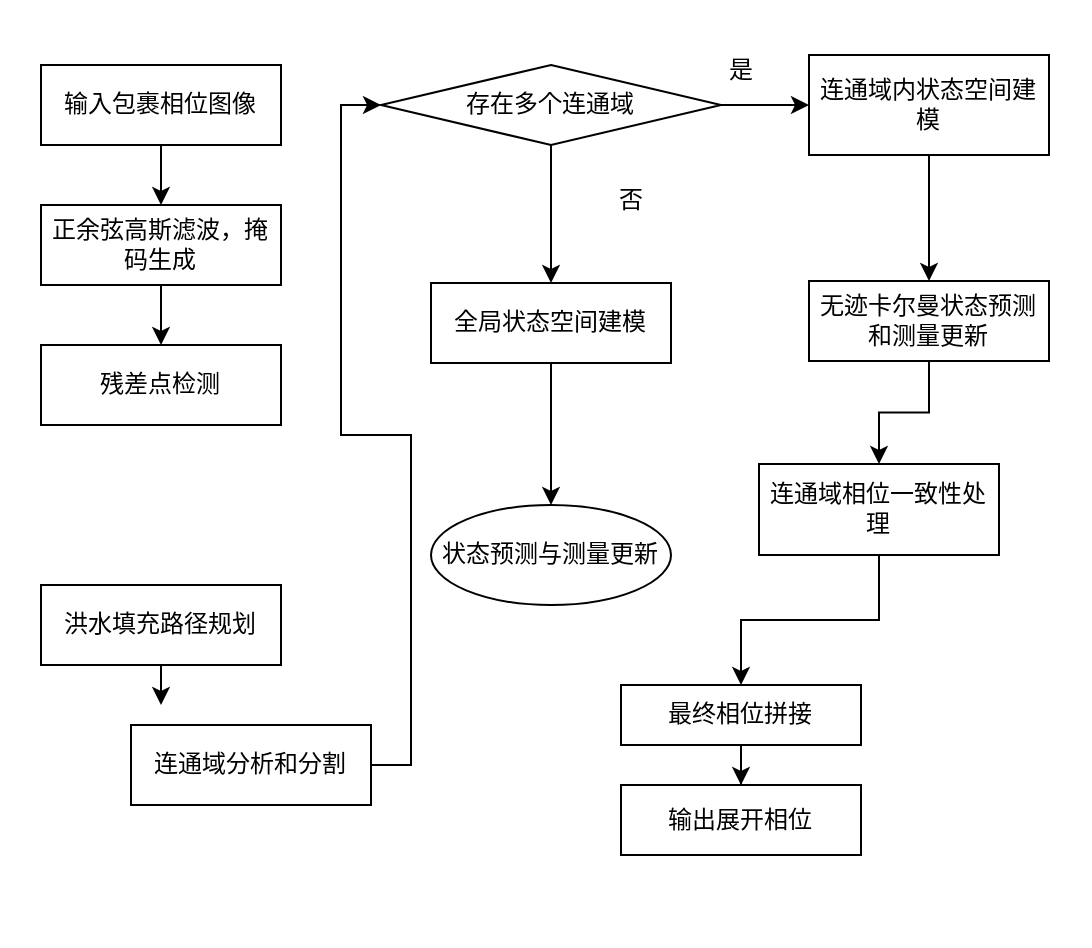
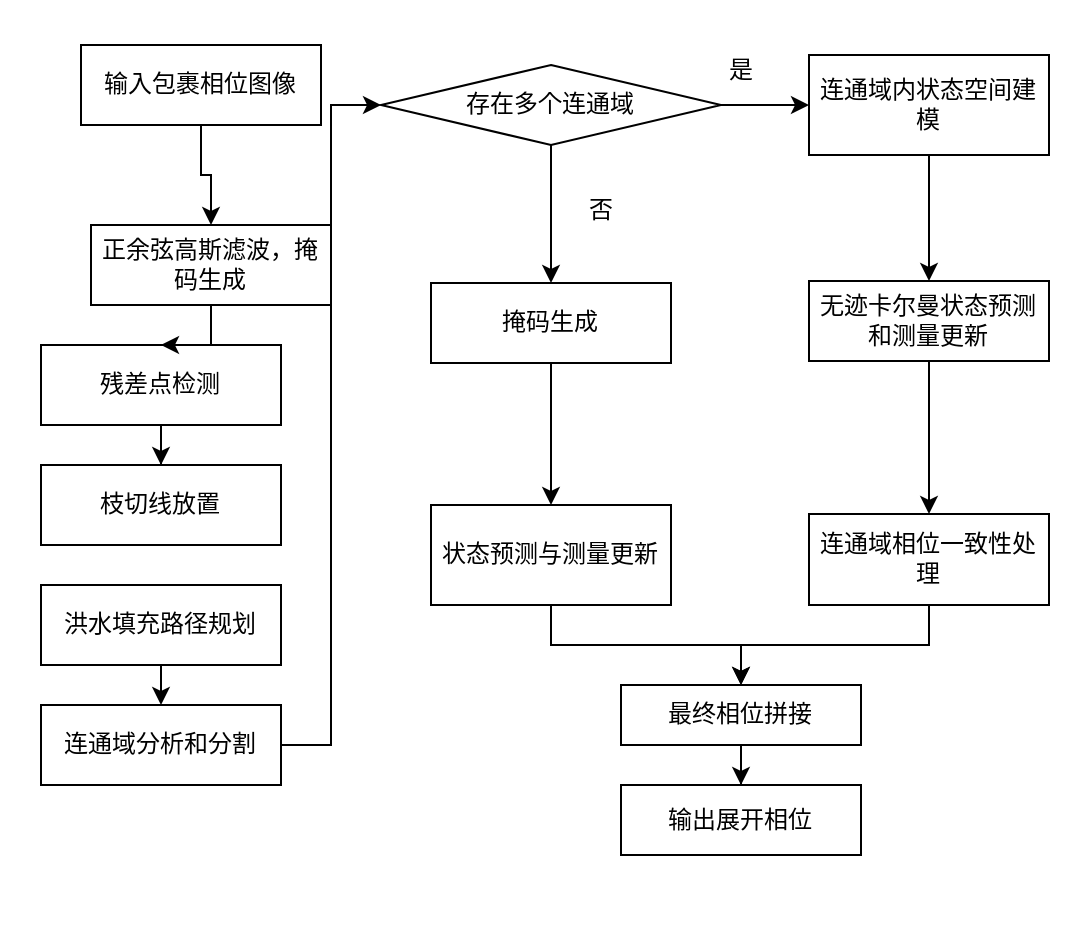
- <mxCell id="4" value="输入包裹相位图像" style="rounded=0;whiteSpace=wrap;html=1;fillColor=none;strokeColor=default;" vertex="1" parent="2"><mxGeometry y="12" width="120" height="40" as="geometry" /></mxCell>
+ <mxCell id="4" value="输入包裹相位图像" style="rounded=0;whiteSpace=wrap;html=1;fillColor=none;strokeColor=default;" vertex="1" parent="2"><mxGeometry x="20" y="2" width="120" height="40" as="geometry" /></mxCell>
- <mxCell id="17" value="否" style="text;html=1;align=center;verticalAlign=middle;resizable=0;points=[];autosize=1;strokeColor=none;fillColor=none;" vertex="1" parent="2"><mxGeometry x="275" y="65" width="40" height="30" as="geometry" /></mxCell>
+ <mxCell id="17" value="否" style="text;html=1;align=center;verticalAlign=middle;resizable=0;points=[];autosize=1;strokeColor=none;fillColor=none;" vertex="1" parent="2"><mxGeometry x="260" y="70" width="40" height="30" as="geometry" /></mxCell>
- <mxCell id="6" value="正余弦高斯滤波，掩码生成" style="rounded=0;whiteSpace=wrap;html=1;fillColor=none;strokeColor=default;" vertex="1" parent="2"><mxGeometry y="82" width="120" height="40" as="geometry" /></mxCell>
+ <mxCell id="6" value="正余弦高斯滤波，掩码生成" style="rounded=0;whiteSpace=wrap;html=1;fillColor=none;strokeColor=default;" vertex="1" parent="2"><mxGeometry x="25" y="92" width="120" height="40" as="geometry" /></mxCell>
- <mxCell id="21" value="全局状态空间建模" style="rounded=0;whiteSpace=wrap;html=1;fillColor=none;strokeColor=default;" vertex="1" parent="2"><mxGeometry x="195" y="121" width="120" height="40" as="geometry" /></mxCell>
+ <mxCell id="21" value="掩码生成" style="rounded=0;whiteSpace=wrap;html=1;fillColor=none;strokeColor=default;" vertex="1" parent="2"><mxGeometry x="195" y="121" width="120" height="40" as="geometry" /></mxCell>
+ <mxCell id="7" value="" style="edgeStyle=orthogonalEdgeStyle;rounded=0;orthogonalLoop=1;jettySize=auto;html=1;" edge="1" parent="2" source="8" target="9"><mxGeometry relative="1" as="geometry" /></mxCell>
+ <mxCell id="9" value="枝切线放置" style="whiteSpace=wrap;html=1;fillColor=none;rounded=0;" vertex="1" parent="2"><mxGeometry y="212" width="120" height="40" as="geometry" /></mxCell>
- <mxCell id="28" value="连通域相位一致性处理" style="whiteSpace=wrap;html=1;fillColor=none;rounded=0;" vertex="1" parent="2"><mxGeometry x="359" y="211.5" width="120" height="45.5" as="geometry" /></mxCell>
+ <mxCell id="28" value="连通域相位一致性处理" style="whiteSpace=wrap;html=1;fillColor=none;rounded=0;" vertex="1" parent="2"><mxGeometry x="384" y="236.5" width="120" height="45.5" as="geometry" /></mxCell>
- <mxCell id="26" value="状态预测与测量更新" style="ellipse;whiteSpace=wrap;html=1;fillColor=none;" vertex="1" parent="2"><mxGeometry x="195" y="232" width="120" height="50" as="geometry" /></mxCell>
+ <mxCell id="26" value="状态预测与测量更新" style="whiteSpace=wrap;html=1;fillColor=none;rounded=0;" vertex="1" parent="2"><mxGeometry x="195" y="232" width="120" height="50" as="geometry" /></mxCell>
+ <mxCell id="25" value="" style="edgeStyle=orthogonalEdgeStyle;rounded=0;orthogonalLoop=1;jettySize=auto;html=1;" edge="1" parent="2" source="26" target="30"><mxGeometry relative="1" as="geometry" /></mxCell>
- <mxCell id="13" value="连通域分析和分割" style="whiteSpace=wrap;html=1;fillColor=none;rounded=0;" vertex="1" parent="2"><mxGeometry x="45" y="342" width="120" height="40" as="geometry" /></mxCell>
+ <mxCell id="13" value="连通域分析和分割" style="whiteSpace=wrap;html=1;fillColor=none;rounded=0;" vertex="1" parent="2"><mxGeometry y="332" width="120" height="40" as="geometry" /></mxCell>
